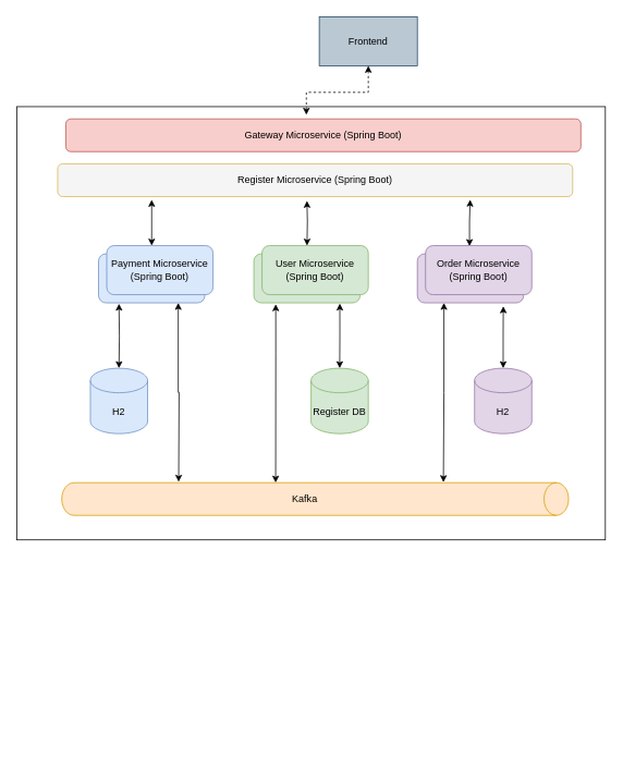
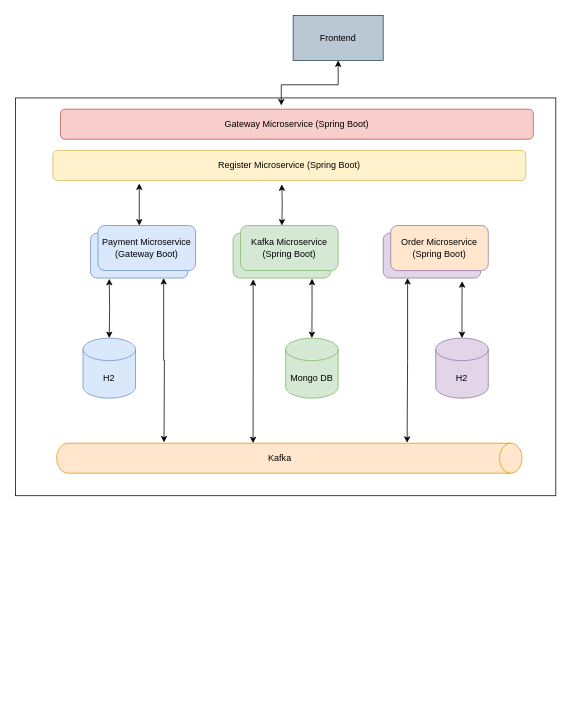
- <mxCell id="16" style="edgeStyle=orthogonalEdgeStyle;rounded=0;orthogonalLoop=1;jettySize=auto;html=1;entryX=0.467;entryY=-0.125;entryDx=0;entryDy=0;entryPerimeter=0;exitX=0.5;exitY=1;exitDx=0;exitDy=0;startArrow=classic;startFill=1;dashed=1;" parent="1" source="25" target="15" edge="1"><mxGeometry relative="1" as="geometry"><mxPoint x="365" y="60" as="sourcePoint" /></mxGeometry></mxCell>
+ <mxCell id="16" style="edgeStyle=orthogonalEdgeStyle;rounded=0;orthogonalLoop=1;jettySize=auto;html=1;entryX=0.467;entryY=-0.125;entryDx=0;entryDy=0;entryPerimeter=0;exitX=0.5;exitY=1;exitDx=0;exitDy=0;startArrow=classic;startFill=1;" parent="1" source="25" target="15" edge="1"><mxGeometry relative="1" as="geometry"><mxPoint x="365" y="60" as="sourcePoint" /></mxGeometry></mxCell>
- <mxCell id="11" value="Register Microservice (Spring Boot)" style="rounded=1;whiteSpace=wrap;html=1;fillColor=#f5f5f5;strokeColor=#d6b656;" parent="1" vertex="1"><mxGeometry x="70" y="200" width="630" height="40" as="geometry" /></mxCell>
+ <mxCell id="11" value="Register Microservice (Spring Boot)" style="rounded=1;whiteSpace=wrap;html=1;fillColor=#fff2cc;strokeColor=#d6b656;" parent="1" vertex="1"><mxGeometry x="70" y="200" width="630" height="40" as="geometry" /></mxCell>
- <mxCell id="19" style="edgeStyle=orthogonalEdgeStyle;rounded=0;orthogonalLoop=1;jettySize=auto;html=1;entryX=0.801;entryY=1.095;entryDx=0;entryDy=0;entryPerimeter=0;startArrow=classic;startFill=1;exitX=0.414;exitY=0.01;exitDx=0;exitDy=0;exitPerimeter=0;" parent="1" source="22" target="11" edge="1"><mxGeometry relative="1" as="geometry" /></mxCell>
- <mxCell id="18" value="Payment Microservice&lt;br&gt;(Spring Boot)" style="rounded=1;whiteSpace=wrap;html=1;fillColor=#dae8fc;strokeColor=#6c8ebf;" parent="1" vertex="1"><mxGeometry x="130" y="300" width="130" height="60" as="geometry" /></mxCell>
+ <mxCell id="18" value="Payment Microservice&lt;br&gt;(Gateway Boot)" style="rounded=1;whiteSpace=wrap;html=1;fillColor=#dae8fc;strokeColor=#6c8ebf;" parent="1" vertex="1"><mxGeometry x="130" y="300" width="130" height="60" as="geometry" /></mxCell>
- <mxCell id="17" value="User Microservice&lt;br&gt;(Spring Boot)" style="rounded=1;whiteSpace=wrap;html=1;fillColor=#d5e8d4;strokeColor=#82b366;" parent="1" vertex="1"><mxGeometry x="320" y="300" width="130" height="60" as="geometry" /></mxCell>
+ <mxCell id="17" value="Kafka Microservice&lt;br&gt;(Spring Boot)" style="rounded=1;whiteSpace=wrap;html=1;fillColor=#d5e8d4;strokeColor=#82b366;" parent="1" vertex="1"><mxGeometry x="320" y="300" width="130" height="60" as="geometry" /></mxCell>
- <mxCell id="22" value="Order Microservice&lt;br&gt;(Spring Boot)" style="rounded=1;whiteSpace=wrap;html=1;fillColor=#e1d5e7;strokeColor=#9673a6;" parent="1" vertex="1"><mxGeometry x="520" y="300" width="130" height="60" as="geometry" /></mxCell>
+ <mxCell id="22" value="Order Microservice&lt;br&gt;(Spring Boot)" style="rounded=1;whiteSpace=wrap;html=1;fillColor=#ffe6cc;strokeColor=#9673a6;" parent="1" vertex="1"><mxGeometry x="520" y="300" width="130" height="60" as="geometry" /></mxCell>
- <mxCell id="12" value="Register DB" style="shape=cylinder3;whiteSpace=wrap;html=1;boundedLbl=1;backgroundOutline=1;size=15;fillColor=#d5e8d4;strokeColor=#82b366;" parent="1" vertex="1"><mxGeometry x="380" y="450" width="70" height="80" as="geometry" /></mxCell>
+ <mxCell id="12" value="Mongo DB" style="shape=cylinder3;whiteSpace=wrap;html=1;boundedLbl=1;backgroundOutline=1;size=15;fillColor=#d5e8d4;strokeColor=#82b366;" parent="1" vertex="1"><mxGeometry x="380" y="450" width="70" height="80" as="geometry" /></mxCell>
